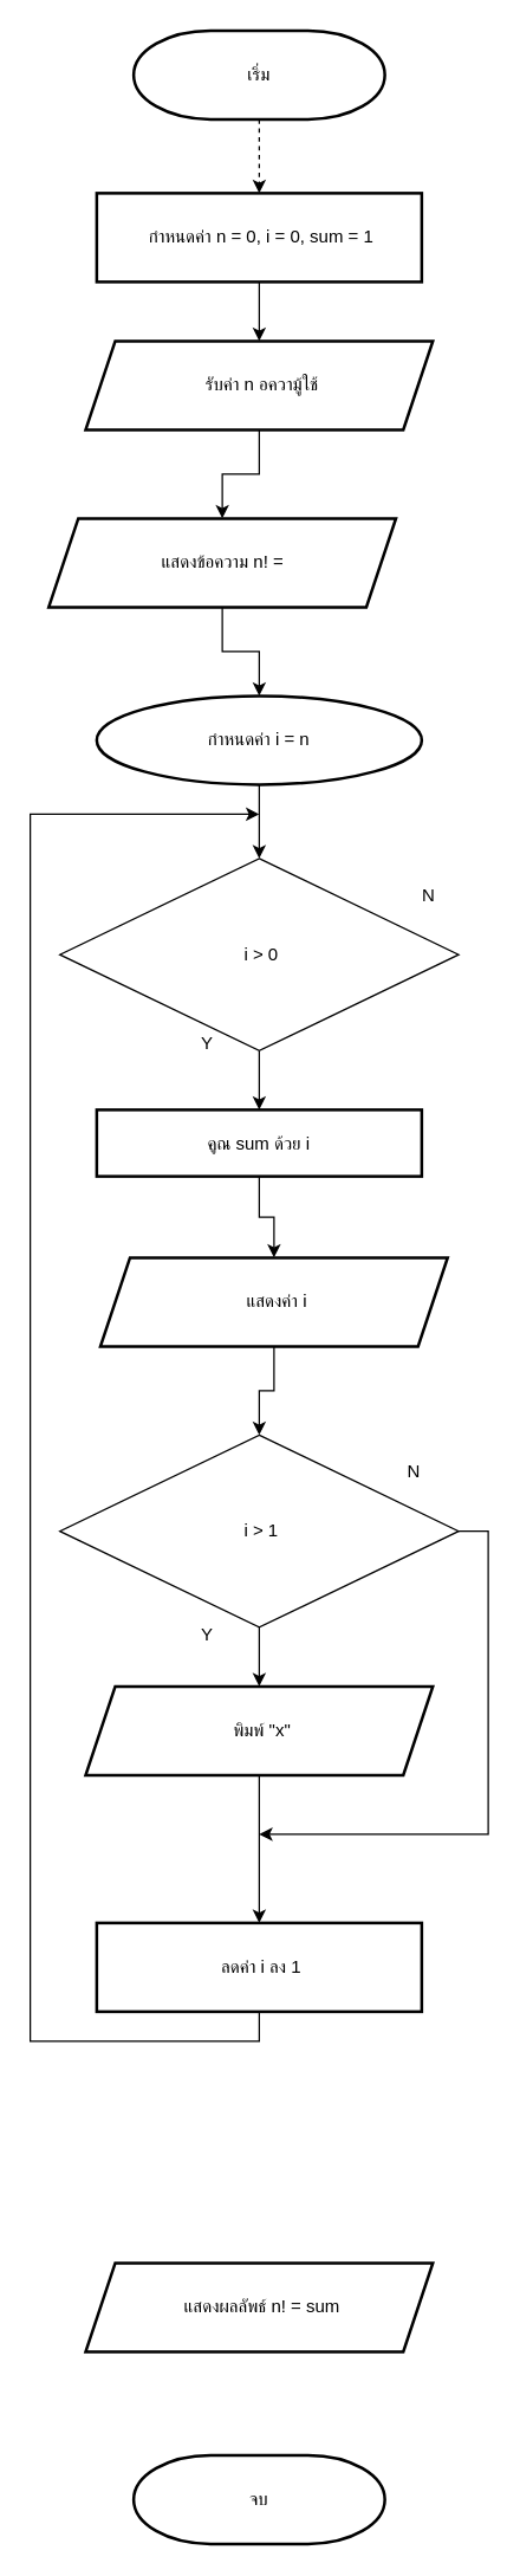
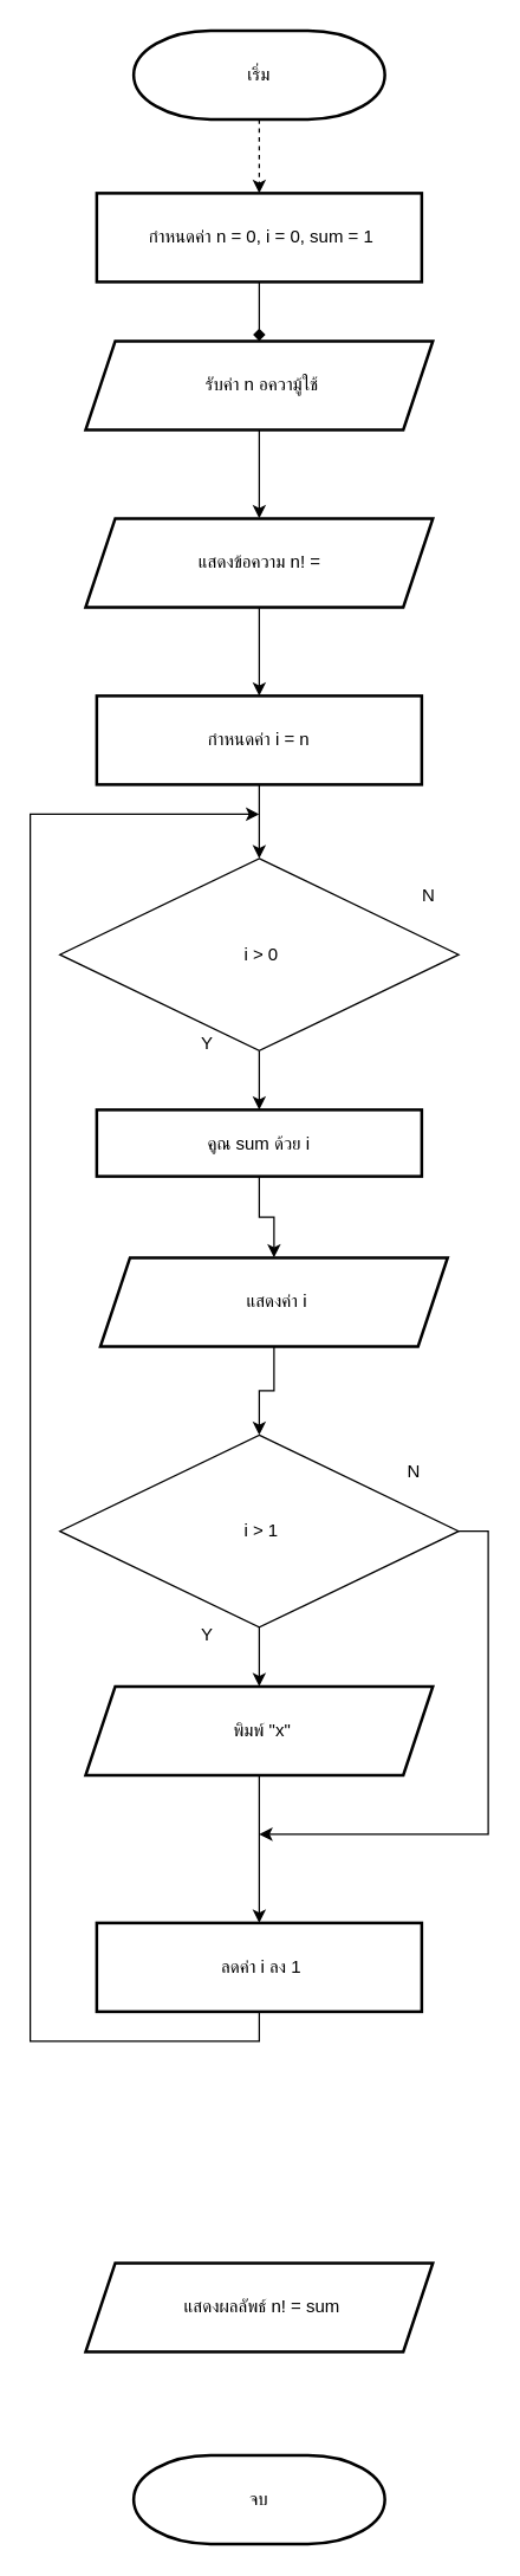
- <mxCell id="4" value="" style="edgeStyle=orthogonalEdgeStyle;rounded=0;orthogonalLoop=1;jettySize=auto;html=1;" edge="1" parent="1" source="5" target="7"><mxGeometry relative="1" as="geometry" /></mxCell>
+ <mxCell id="4" value="" style="edgeStyle=orthogonalEdgeStyle;rounded=0;orthogonalLoop=1;jettySize=auto;html=1;endArrow=diamond;" edge="1" parent="1" source="5" target="7"><mxGeometry relative="1" as="geometry" /></mxCell>
- <mxCell id="9" value="&lt;div&gt;แสดงข้อความ n! =&lt;br&gt;&lt;/div&gt;" style="shape=parallelogram;perimeter=parallelogramPerimeter;whiteSpace=wrap;html=1;fixedSize=1;strokeWidth=2;" vertex="1" parent="1"><mxGeometry x="32.5" y="350" width="235" height="60" as="geometry" /></mxCell>
+ <mxCell id="9" value="&lt;div&gt;แสดงข้อความ n! =&lt;br&gt;&lt;/div&gt;" style="shape=parallelogram;perimeter=parallelogramPerimeter;whiteSpace=wrap;html=1;fixedSize=1;strokeWidth=2;" vertex="1" parent="1"><mxGeometry x="57.5" y="350" width="235" height="60" as="geometry" /></mxCell>
- <mxCell id="11" value="กำหนดค่า i = n" style="ellipse;whiteSpace=wrap;html=1;strokeWidth=2;" vertex="1" parent="1"><mxGeometry x="65" y="470" width="220" height="60" as="geometry" /></mxCell>
+ <mxCell id="11" value="กำหนดค่า i = n" style="whiteSpace=wrap;html=1;strokeWidth=2;" vertex="1" parent="1"><mxGeometry x="65" y="470" width="220" height="60" as="geometry" /></mxCell>
